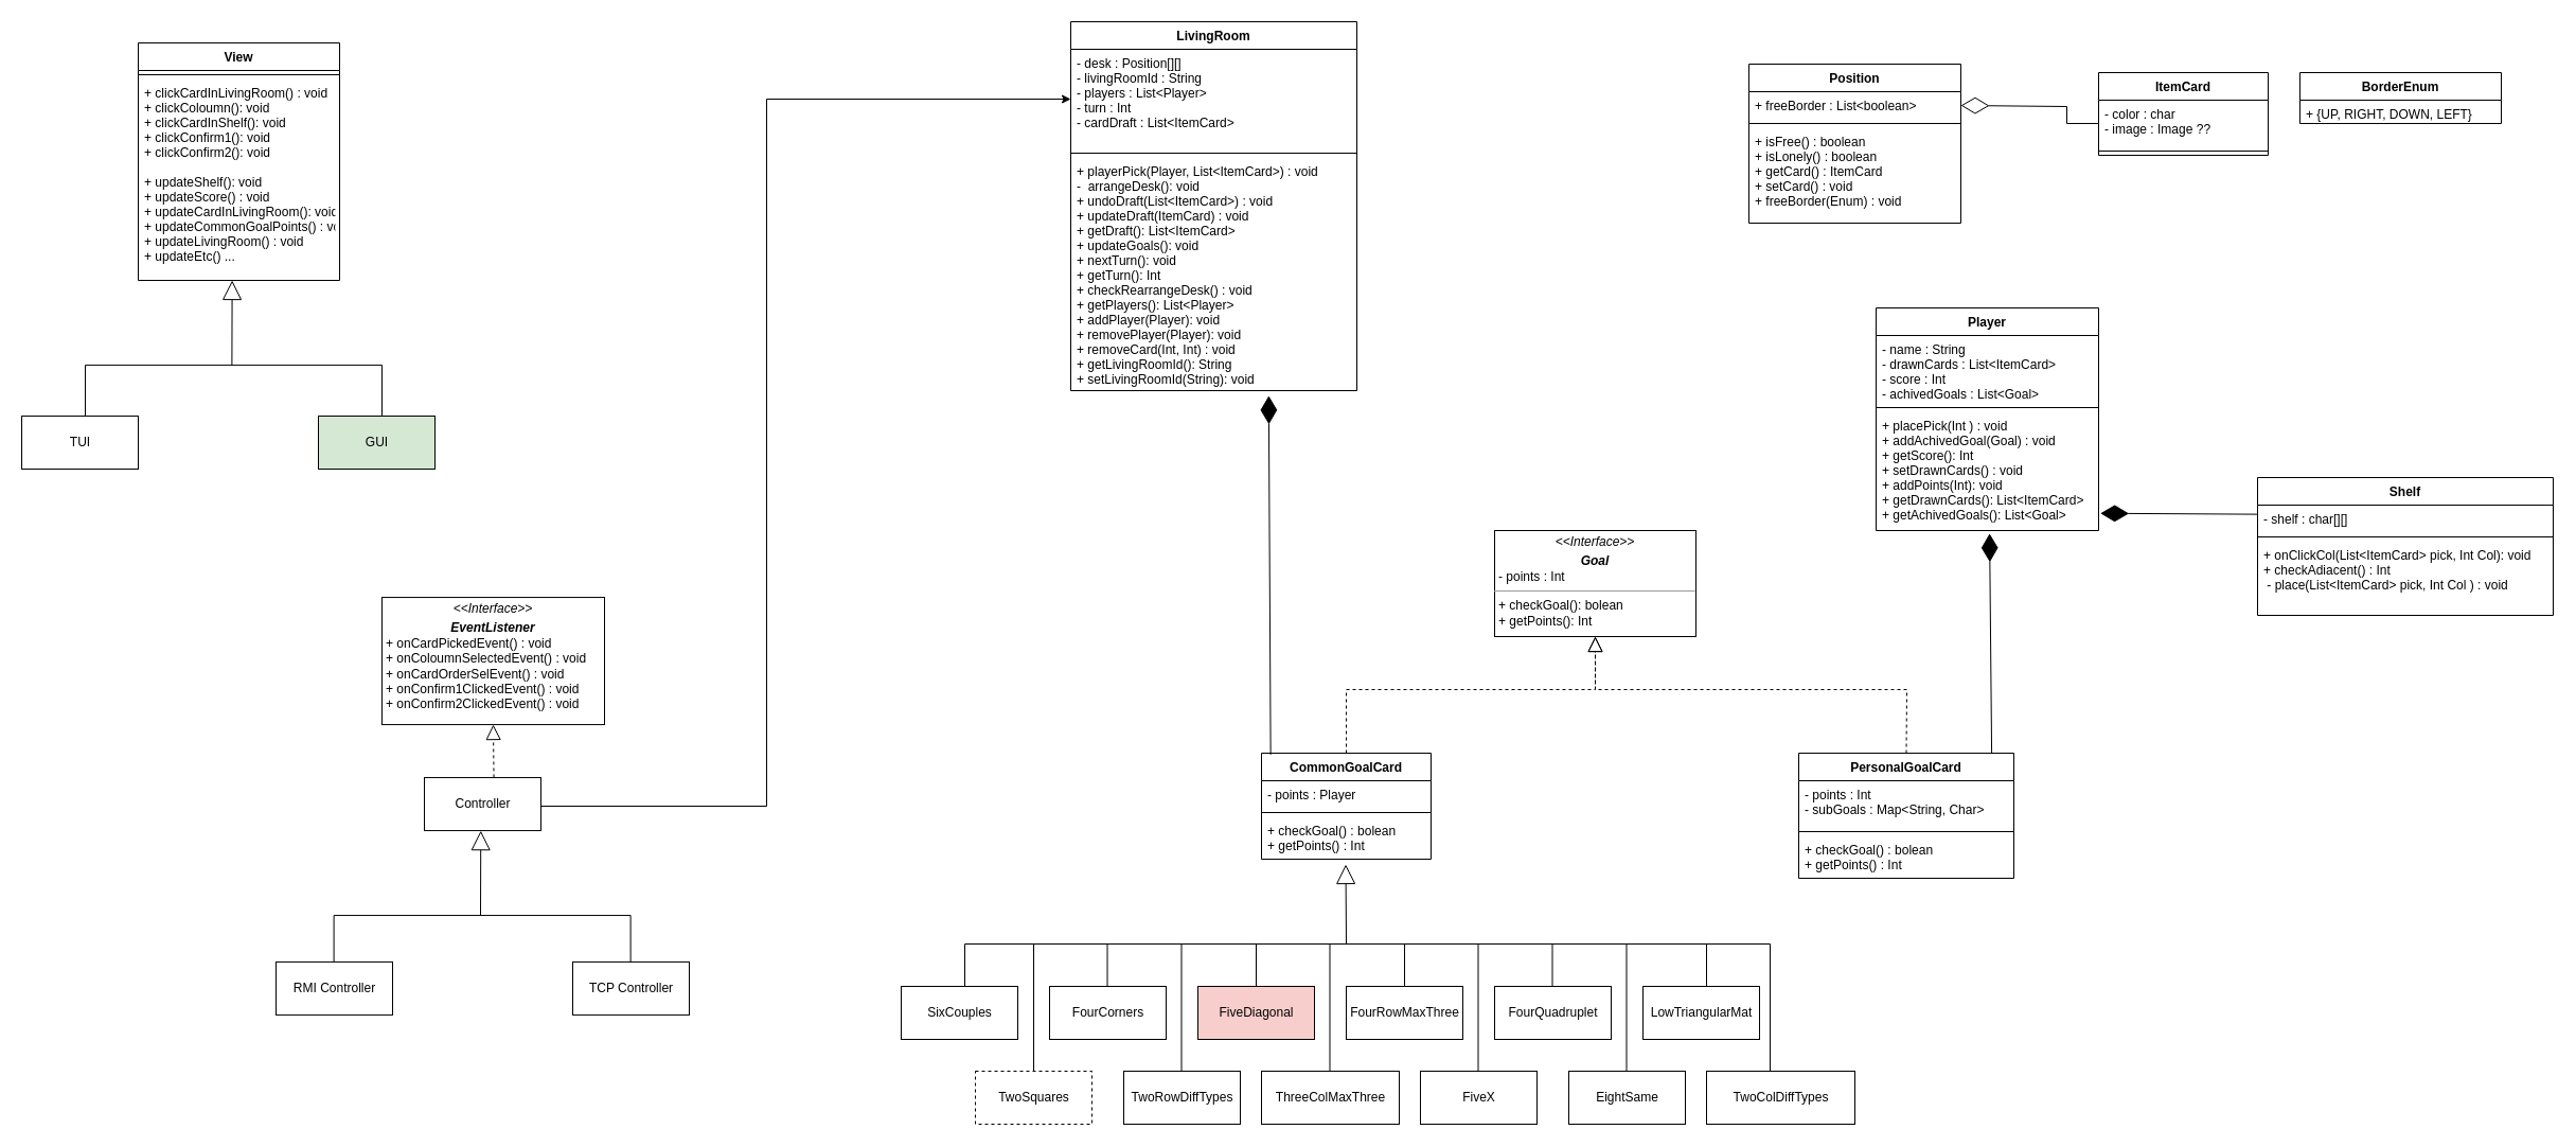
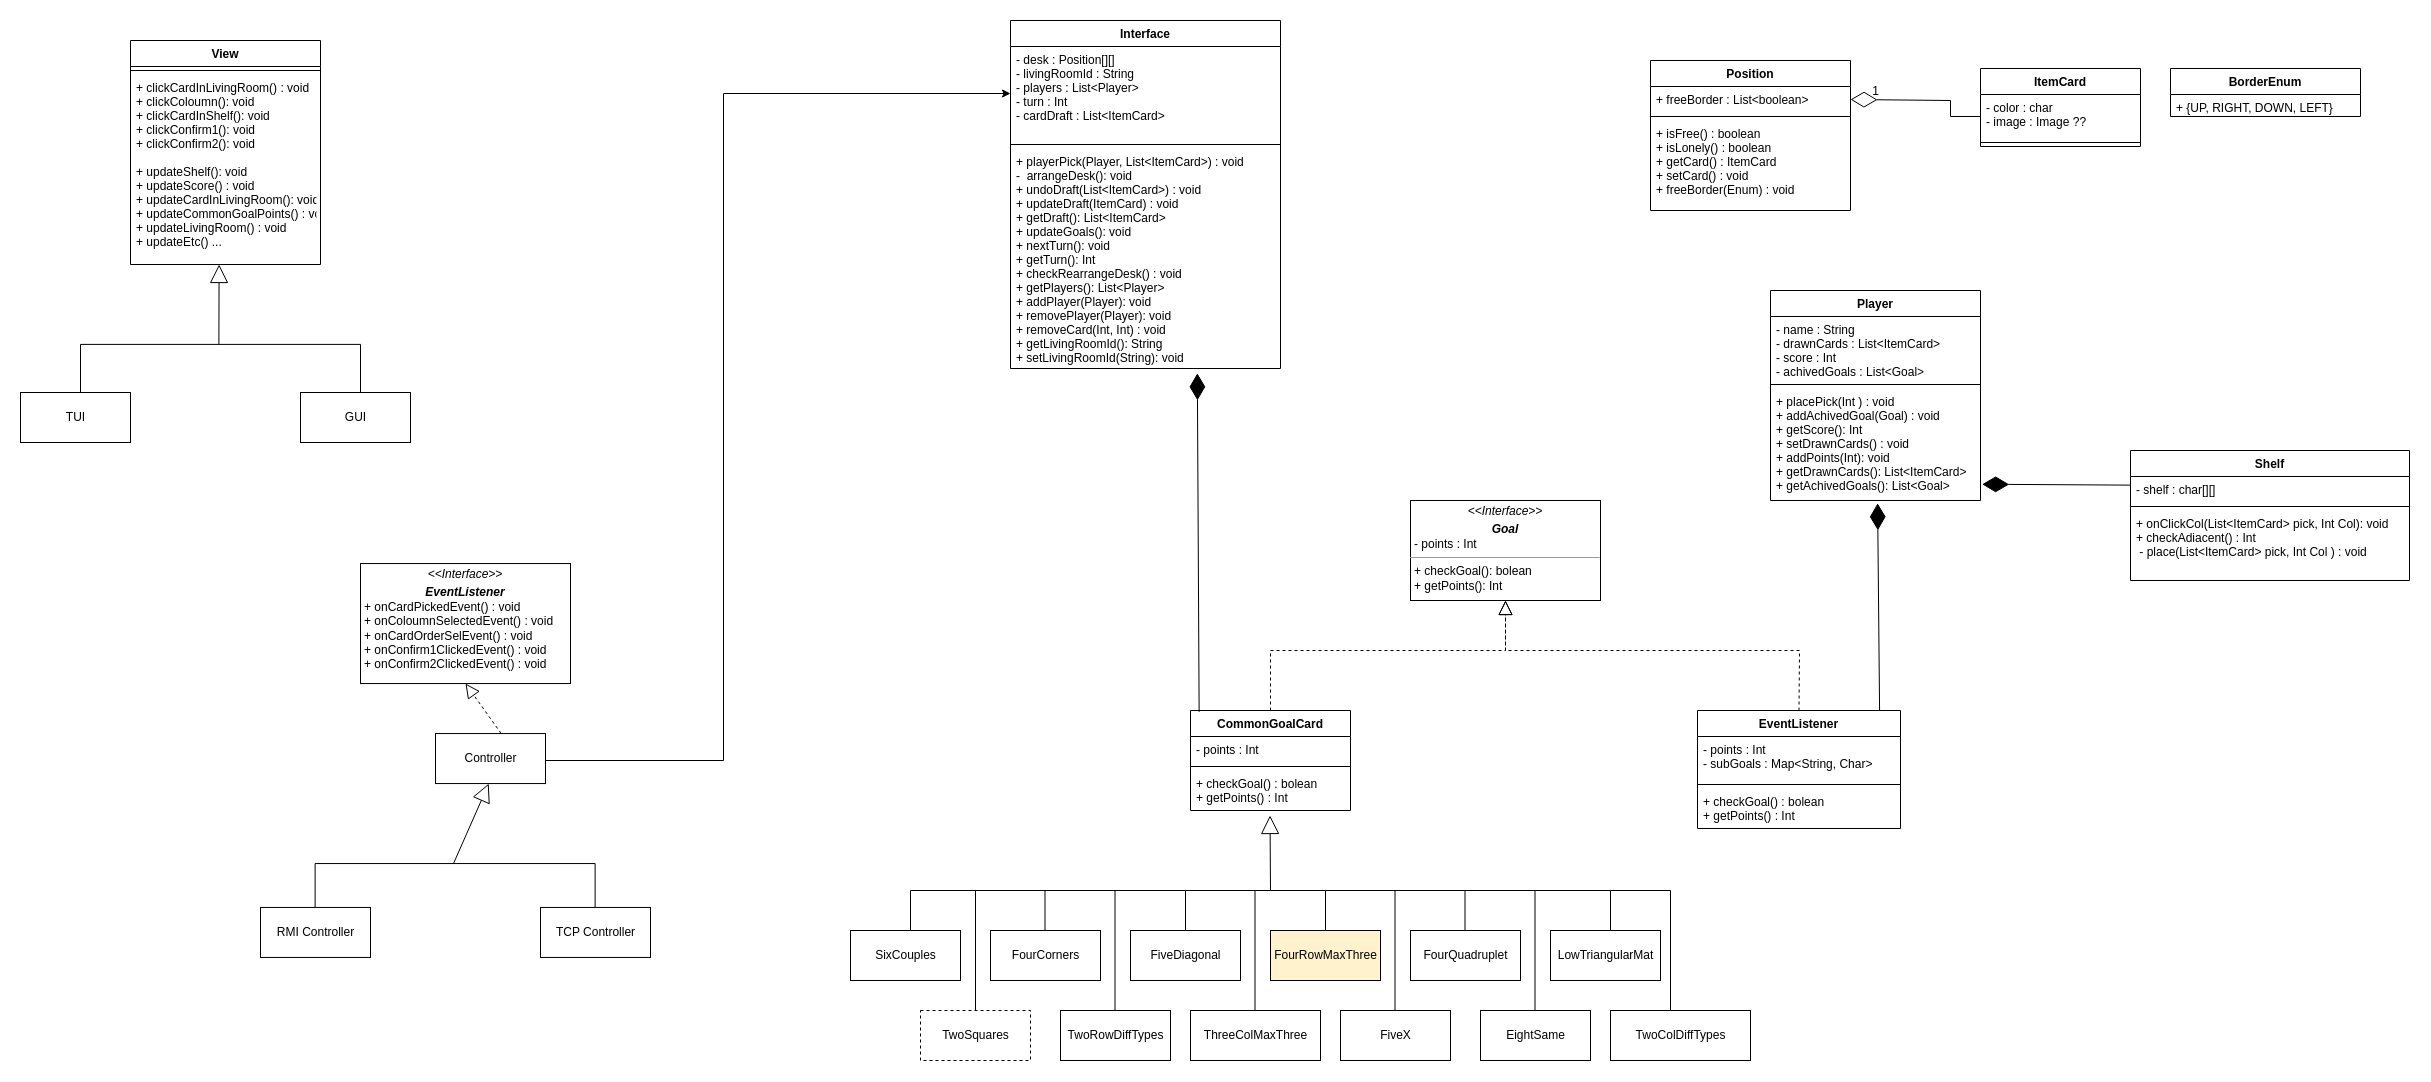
- <mxCell id="36" value="LivingRoom" style="swimlane;fontStyle=1;align=center;verticalAlign=top;childLayout=stackLayout;horizontal=1;startSize=26;horizontalStack=0;resizeParent=1;resizeParentMax=0;resizeLast=0;collapsible=1;marginBottom=0;" parent="1" vertex="1"><mxGeometry x="1010" y="20" width="270" height="348" as="geometry" /></mxCell>
+ <mxCell id="36" value="Interface" style="swimlane;fontStyle=1;align=center;verticalAlign=top;childLayout=stackLayout;horizontal=1;startSize=26;horizontalStack=0;resizeParent=1;resizeParentMax=0;resizeLast=0;collapsible=1;marginBottom=0;" parent="1" vertex="1"><mxGeometry x="1010" y="20" width="270" height="348" as="geometry" /></mxCell>
+ <mxCell id="59" value="1" style="text;html=1;align=center;verticalAlign=middle;resizable=0;points=[];autosize=1;strokeColor=none;fillColor=none;" parent="1" vertex="1"><mxGeometry x="1860" y="76" width="30" height="30" as="geometry" /></mxCell>
- <mxCell id="83" value="GUI" style="html=1;fillColor=#d5e8d4;" parent="1" vertex="1"><mxGeometry x="300" y="392" width="110" height="50" as="geometry" /></mxCell>
+ <mxCell id="83" value="GUI" style="html=1;" parent="1" vertex="1"><mxGeometry x="300" y="392" width="110" height="50" as="geometry" /></mxCell>
- <mxCell id="47" value="PersonalGoalCard" style="swimlane;fontStyle=1;align=center;verticalAlign=top;childLayout=stackLayout;horizontal=1;startSize=26;horizontalStack=0;resizeParent=1;resizeParentMax=0;resizeLast=0;collapsible=1;marginBottom=0;" parent="1" vertex="1"><mxGeometry x="1697" y="710" width="203" height="118" as="geometry" /></mxCell>
+ <mxCell id="47" value="EventListener" style="swimlane;fontStyle=1;align=center;verticalAlign=top;childLayout=stackLayout;horizontal=1;startSize=26;horizontalStack=0;resizeParent=1;resizeParentMax=0;resizeLast=0;collapsible=1;marginBottom=0;" parent="1" vertex="1"><mxGeometry x="1697" y="710" width="203" height="118" as="geometry" /></mxCell>
- <mxCell id="3" value="- points : Player" style="text;strokeColor=none;fillColor=none;align=left;verticalAlign=top;spacingLeft=4;spacingRight=4;overflow=hidden;rotatable=0;points=[[0,0.5],[1,0.5]];portConstraint=eastwest;" parent="2" vertex="1"><mxGeometry y="26" width="160" height="26" as="geometry" /></mxCell>
+ <mxCell id="3" value="- points : Int" style="text;strokeColor=none;fillColor=none;align=left;verticalAlign=top;spacingLeft=4;spacingRight=4;overflow=hidden;rotatable=0;points=[[0,0.5],[1,0.5]];portConstraint=eastwest;" parent="2" vertex="1"><mxGeometry y="26" width="160" height="26" as="geometry" /></mxCell>
- <mxCell id="76" value="Controller" style="html=1;" parent="1" vertex="1"><mxGeometry x="400" y="733.05" width="110" height="50" as="geometry" /></mxCell>
+ <mxCell id="76" value="Controller" style="html=1;" parent="1" vertex="1"><mxGeometry x="435" y="733.05" width="110" height="50" as="geometry" /></mxCell>
- <mxCell id="11" value="FiveDiagonal" style="html=1;fillColor=#f8cecc;" parent="1" vertex="1"><mxGeometry x="1130" y="930" width="110" height="50" as="geometry" /></mxCell>
+ <mxCell id="11" value="FiveDiagonal" style="html=1;" parent="1" vertex="1"><mxGeometry x="1130" y="930" width="110" height="50" as="geometry" /></mxCell>
- <mxCell id="12" value="FourRowMaxThree" style="html=1;" parent="1" vertex="1"><mxGeometry x="1270" y="930" width="110" height="50" as="geometry" /></mxCell>
+ <mxCell id="12" value="FourRowMaxThree" style="html=1;fillColor=#fff2cc;" parent="1" vertex="1"><mxGeometry x="1270" y="930" width="110" height="50" as="geometry" /></mxCell>
